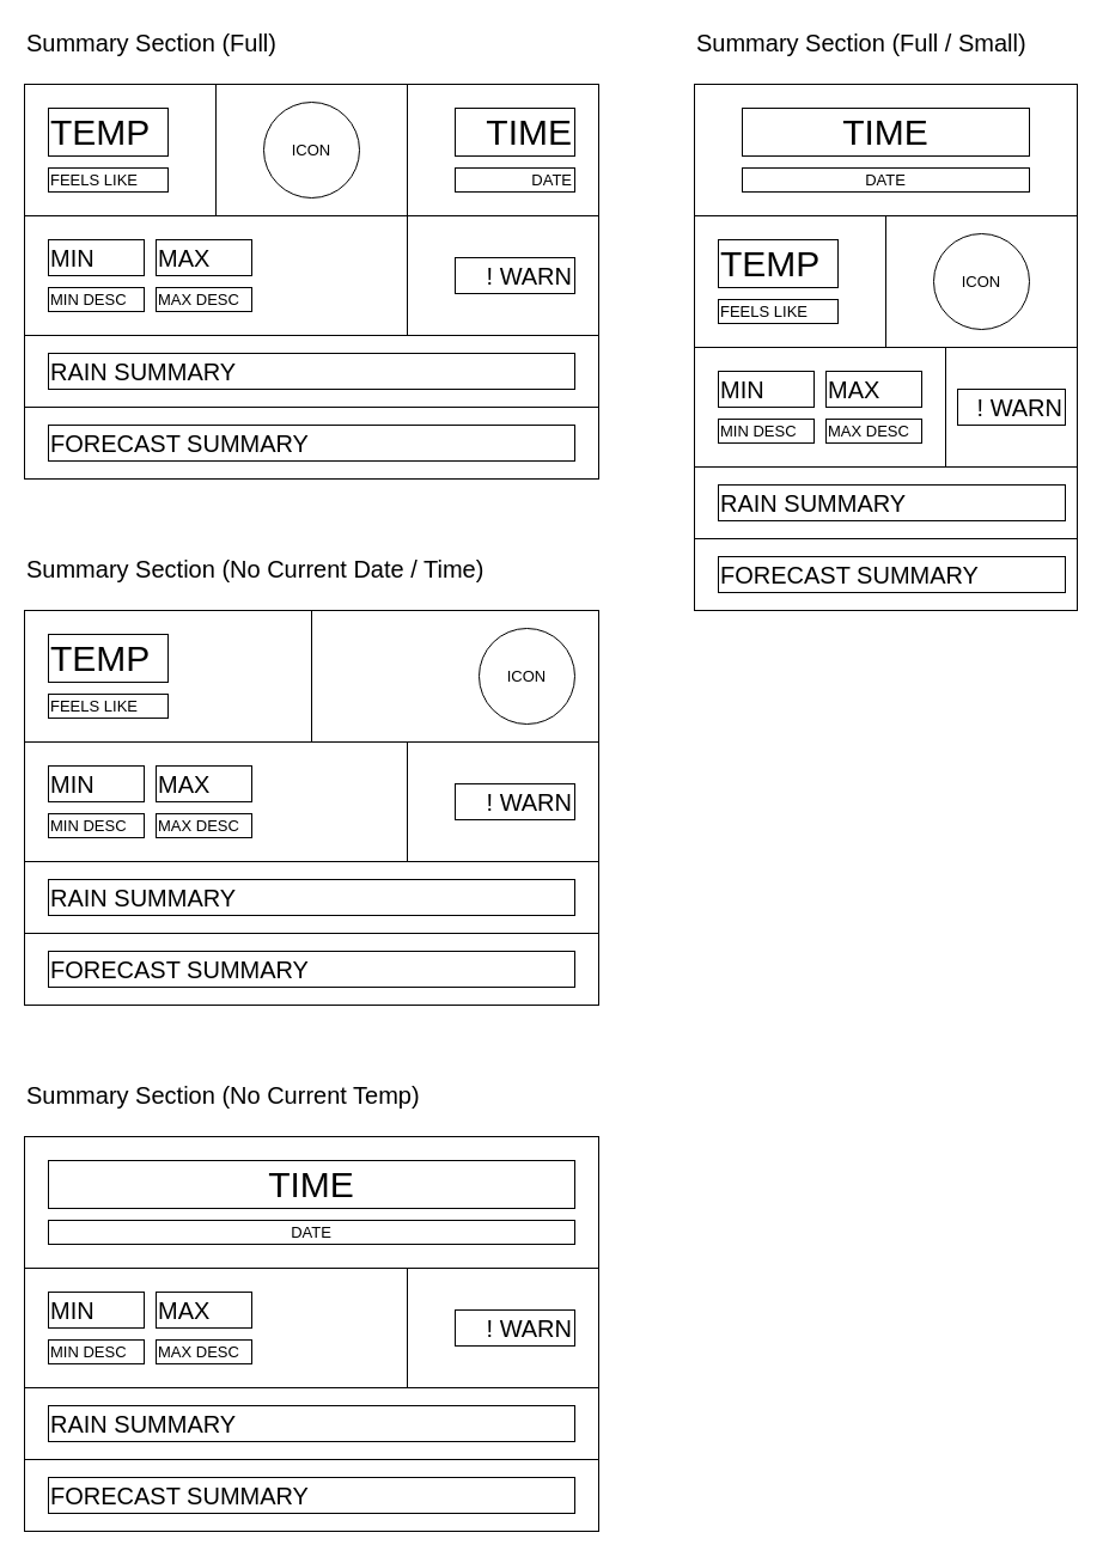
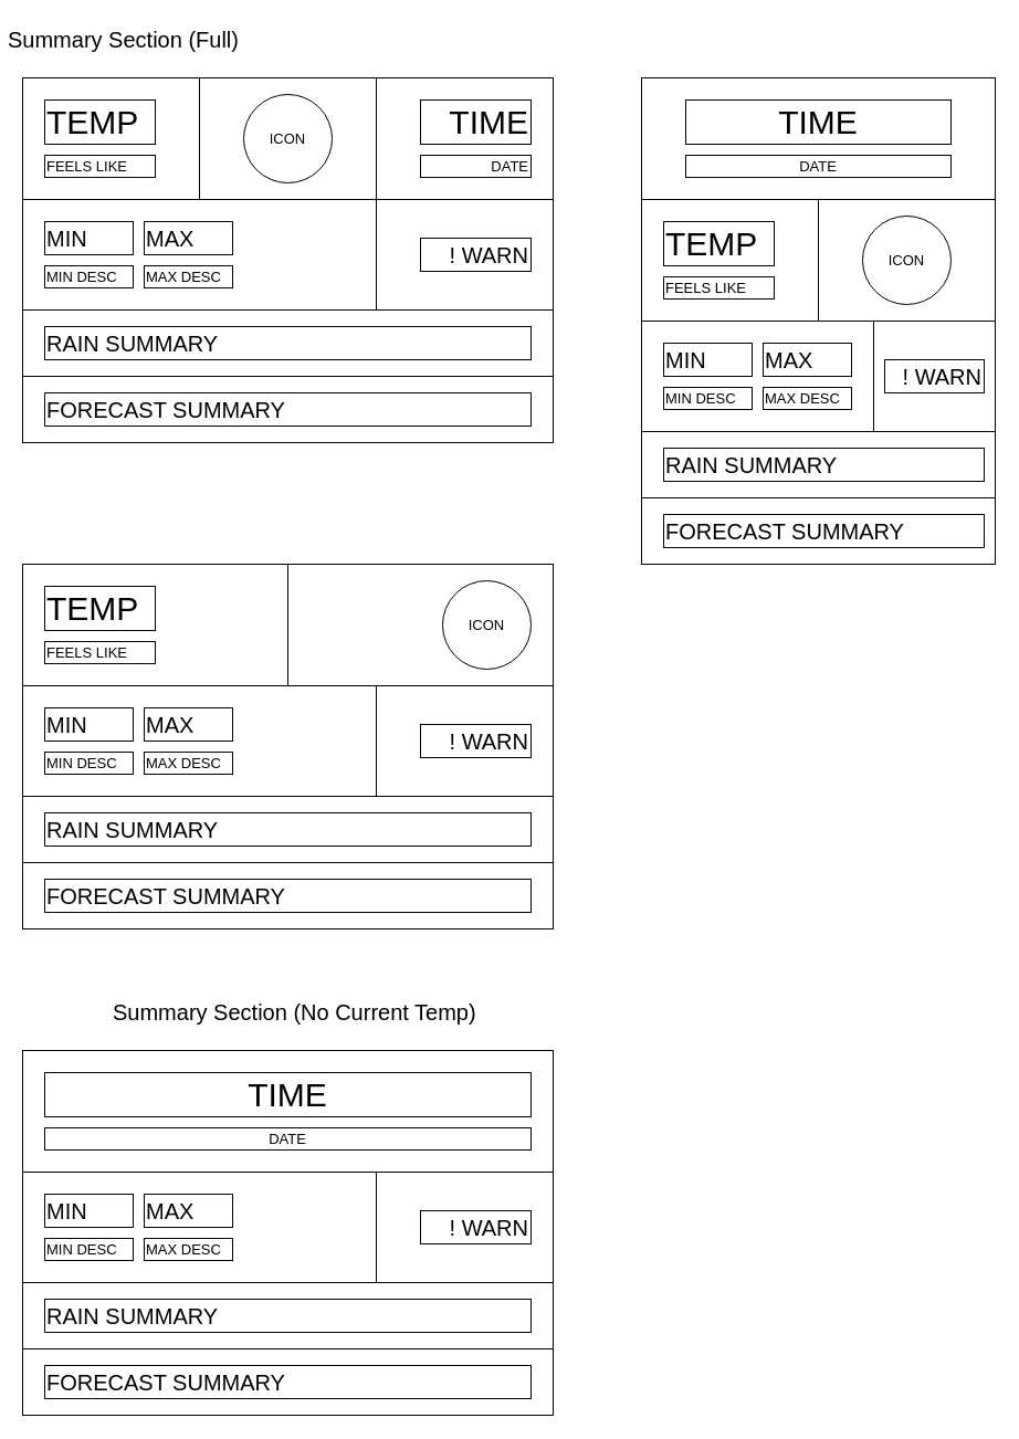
- <mxCell id="17" value="Summary Section (Full)" style="text;html=1;strokeColor=none;fillColor=none;align=left;verticalAlign=middle;whiteSpace=wrap;rounded=0;fontSize=20;" vertex="1" parent="1"><mxGeometry x="20" y="20" width="320" height="30" as="geometry" /></mxCell>
+ <mxCell id="17" value="Summary Section (Full)" style="text;html=1;strokeColor=none;fillColor=none;align=left;verticalAlign=middle;whiteSpace=wrap;rounded=0;fontSize=20;" vertex="1" parent="1"><mxGeometry x="5" y="20" width="320" height="30" as="geometry" /></mxCell>
- <mxCell id="37" value="Summary Section (Full / Small)" style="text;html=1;strokeColor=none;fillColor=none;align=left;verticalAlign=middle;whiteSpace=wrap;rounded=0;fontSize=20;" vertex="1" parent="1"><mxGeometry x="580" y="20" width="320" height="30" as="geometry" /></mxCell>
- <mxCell id="54" value="Summary Section (No Current Date / Time)" style="text;html=1;strokeColor=none;fillColor=none;align=left;verticalAlign=middle;whiteSpace=wrap;rounded=0;fontSize=20;" vertex="1" parent="1"><mxGeometry x="20" y="460" width="400" height="30" as="geometry" /></mxCell>
- <mxCell id="69" value="Summary Section (No Current Temp)" style="text;html=1;strokeColor=none;fillColor=none;align=left;verticalAlign=middle;whiteSpace=wrap;rounded=0;fontSize=20;" vertex="1" parent="1"><mxGeometry x="20" y="900" width="340" height="30" as="geometry" /></mxCell>
+ <mxCell id="69" value="Summary Section (No Current Temp)" style="text;html=1;strokeColor=none;fillColor=none;align=left;verticalAlign=middle;whiteSpace=wrap;rounded=0;fontSize=20;" vertex="1" parent="1"><mxGeometry x="100" y="900" width="340" height="30" as="geometry" /></mxCell>
